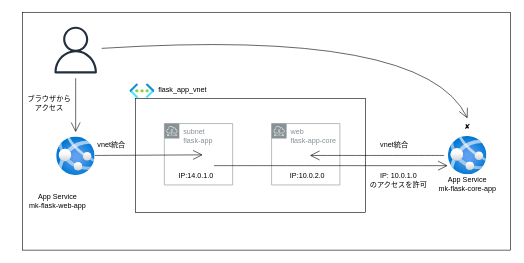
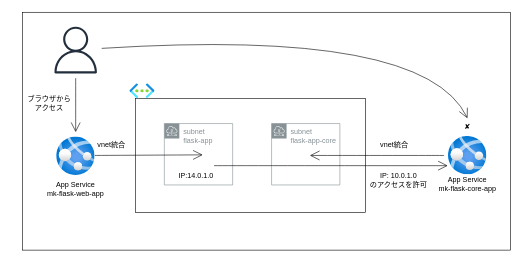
- <mxCell id="8" value="flask_app_vnet" style="text;strokeColor=none;fillColor=none;html=1;align=center;verticalAlign=middle;whiteSpace=wrap;rounded=0;" parent="1" vertex="1"><mxGeometry x="257" y="134" width="93" height="30" as="geometry" /></mxCell>
- <mxCell id="11" value="web&lt;br&gt;flask-app-core" style="sketch=0;outlineConnect=0;gradientColor=none;html=1;whiteSpace=wrap;fontSize=12;fontStyle=0;shape=mxgraph.aws4.group;grIcon=mxgraph.aws4.group_subnet;strokeColor=#879196;fillColor=none;verticalAlign=top;align=left;spacingLeft=30;fontColor=#879196;dashed=0;" parent="1" vertex="1"><mxGeometry x="452" y="205.75" width="114" height="102.5" as="geometry" /></mxCell>
+ <mxCell id="11" value="subnet&lt;br&gt;flask-app-core" style="sketch=0;outlineConnect=0;gradientColor=none;html=1;whiteSpace=wrap;fontSize=12;fontStyle=0;shape=mxgraph.aws4.group;grIcon=mxgraph.aws4.group_subnet;strokeColor=#879196;fillColor=none;verticalAlign=top;align=left;spacingLeft=30;fontColor=#879196;dashed=0;" parent="1" vertex="1"><mxGeometry x="452" y="205.75" width="114" height="102.5" as="geometry" /></mxCell>
- <mxCell id="20" value="IP:10.0.2.0" style="text;strokeColor=none;fillColor=none;html=1;align=center;verticalAlign=middle;whiteSpace=wrap;rounded=0;" parent="1" vertex="1"><mxGeometry x="482" y="278.25" width="60" height="30" as="geometry" /></mxCell>
- <mxCell id="9" value="App Service&lt;br&gt;mk-flask-web-app" style="text;strokeColor=none;fillColor=none;html=1;align=center;verticalAlign=middle;whiteSpace=wrap;rounded=0;" parent="1" vertex="1"><mxGeometry x="44" y="320" width="102" height="30" as="geometry" /></mxCell>
+ <mxCell id="9" value="App Service&lt;br&gt;mk-flask-web-app" style="text;strokeColor=none;fillColor=none;html=1;align=center;verticalAlign=middle;whiteSpace=wrap;rounded=0;" parent="1" vertex="1"><mxGeometry x="74" y="300" width="102" height="30" as="geometry" /></mxCell>
